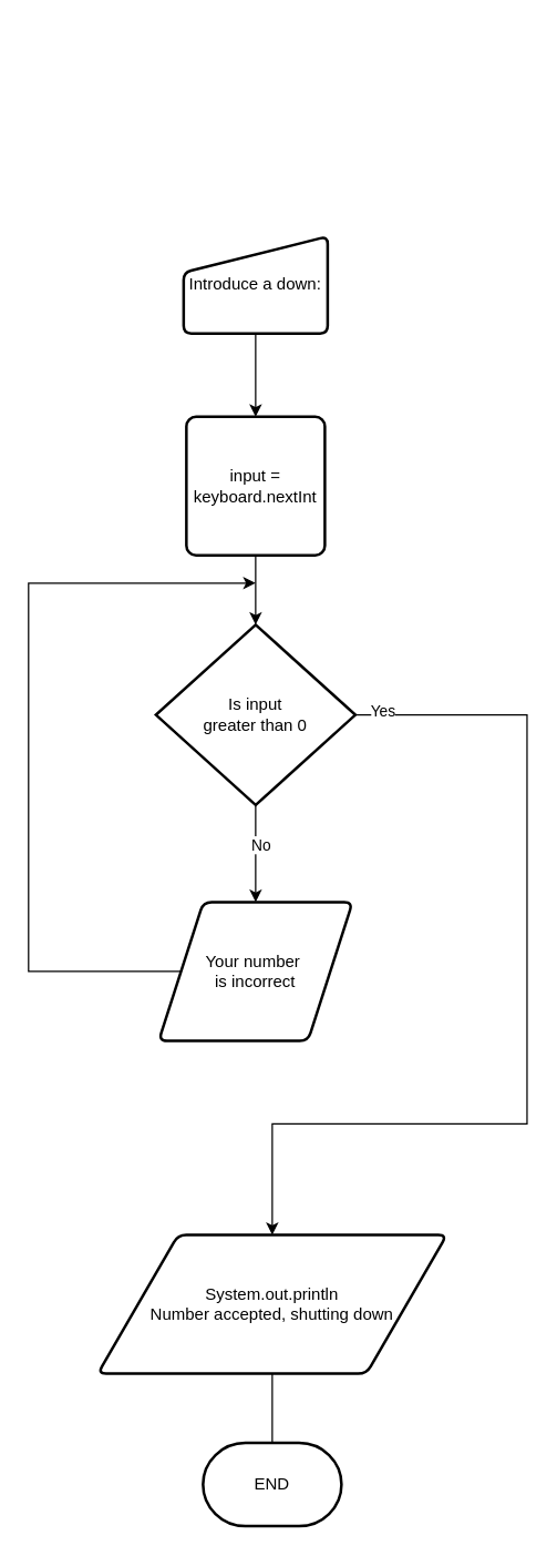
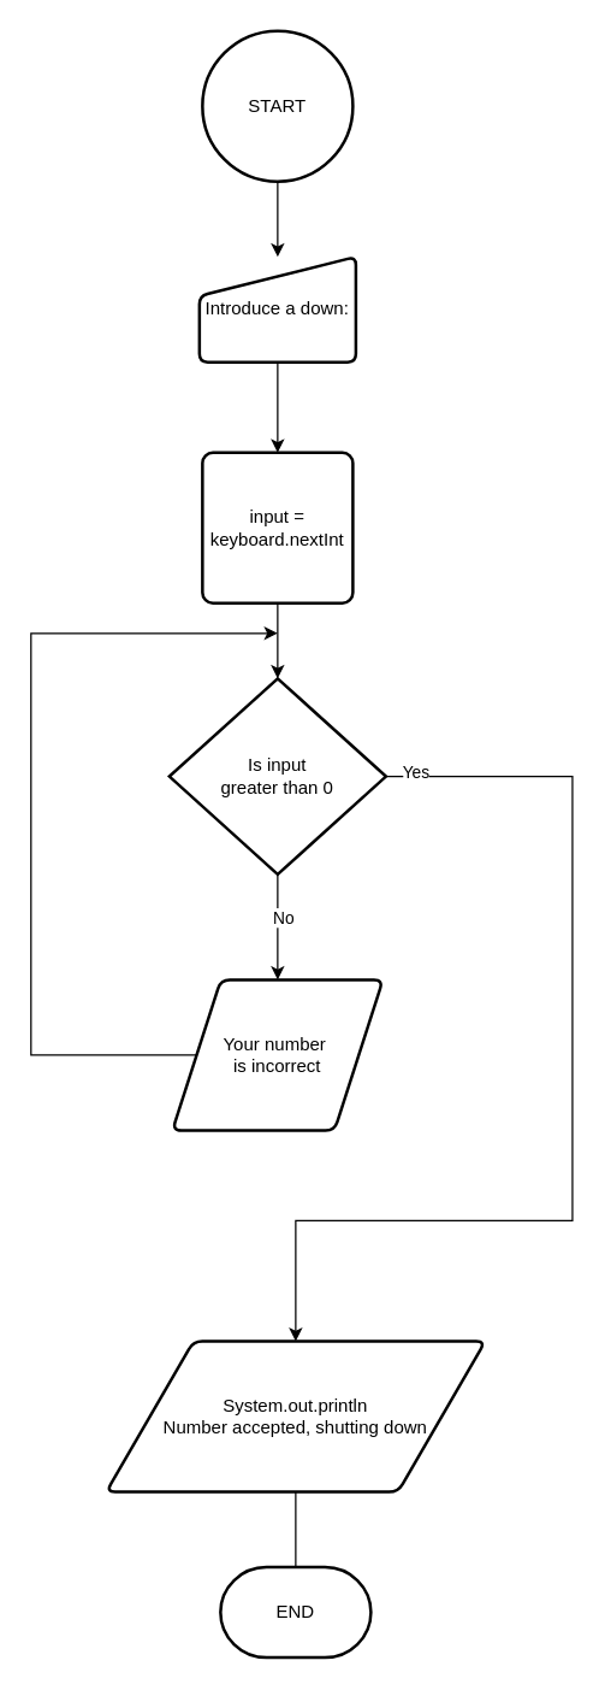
+ <mxCell id="3" value="START" style="strokeWidth=2;html=1;shape=mxgraph.flowchart.start_2;whiteSpace=wrap;" vertex="1" parent="1"><mxGeometry x="134" y="20" width="100" height="100" as="geometry" /></mxCell>
+ <mxCell id="2" style="edgeStyle=orthogonalEdgeStyle;rounded=0;orthogonalLoop=1;jettySize=auto;html=1;entryX=0.5;entryY=0;entryDx=0;entryDy=0;" edge="1" parent="1" source="3" target="5"><mxGeometry relative="1" as="geometry" /></mxCell>
